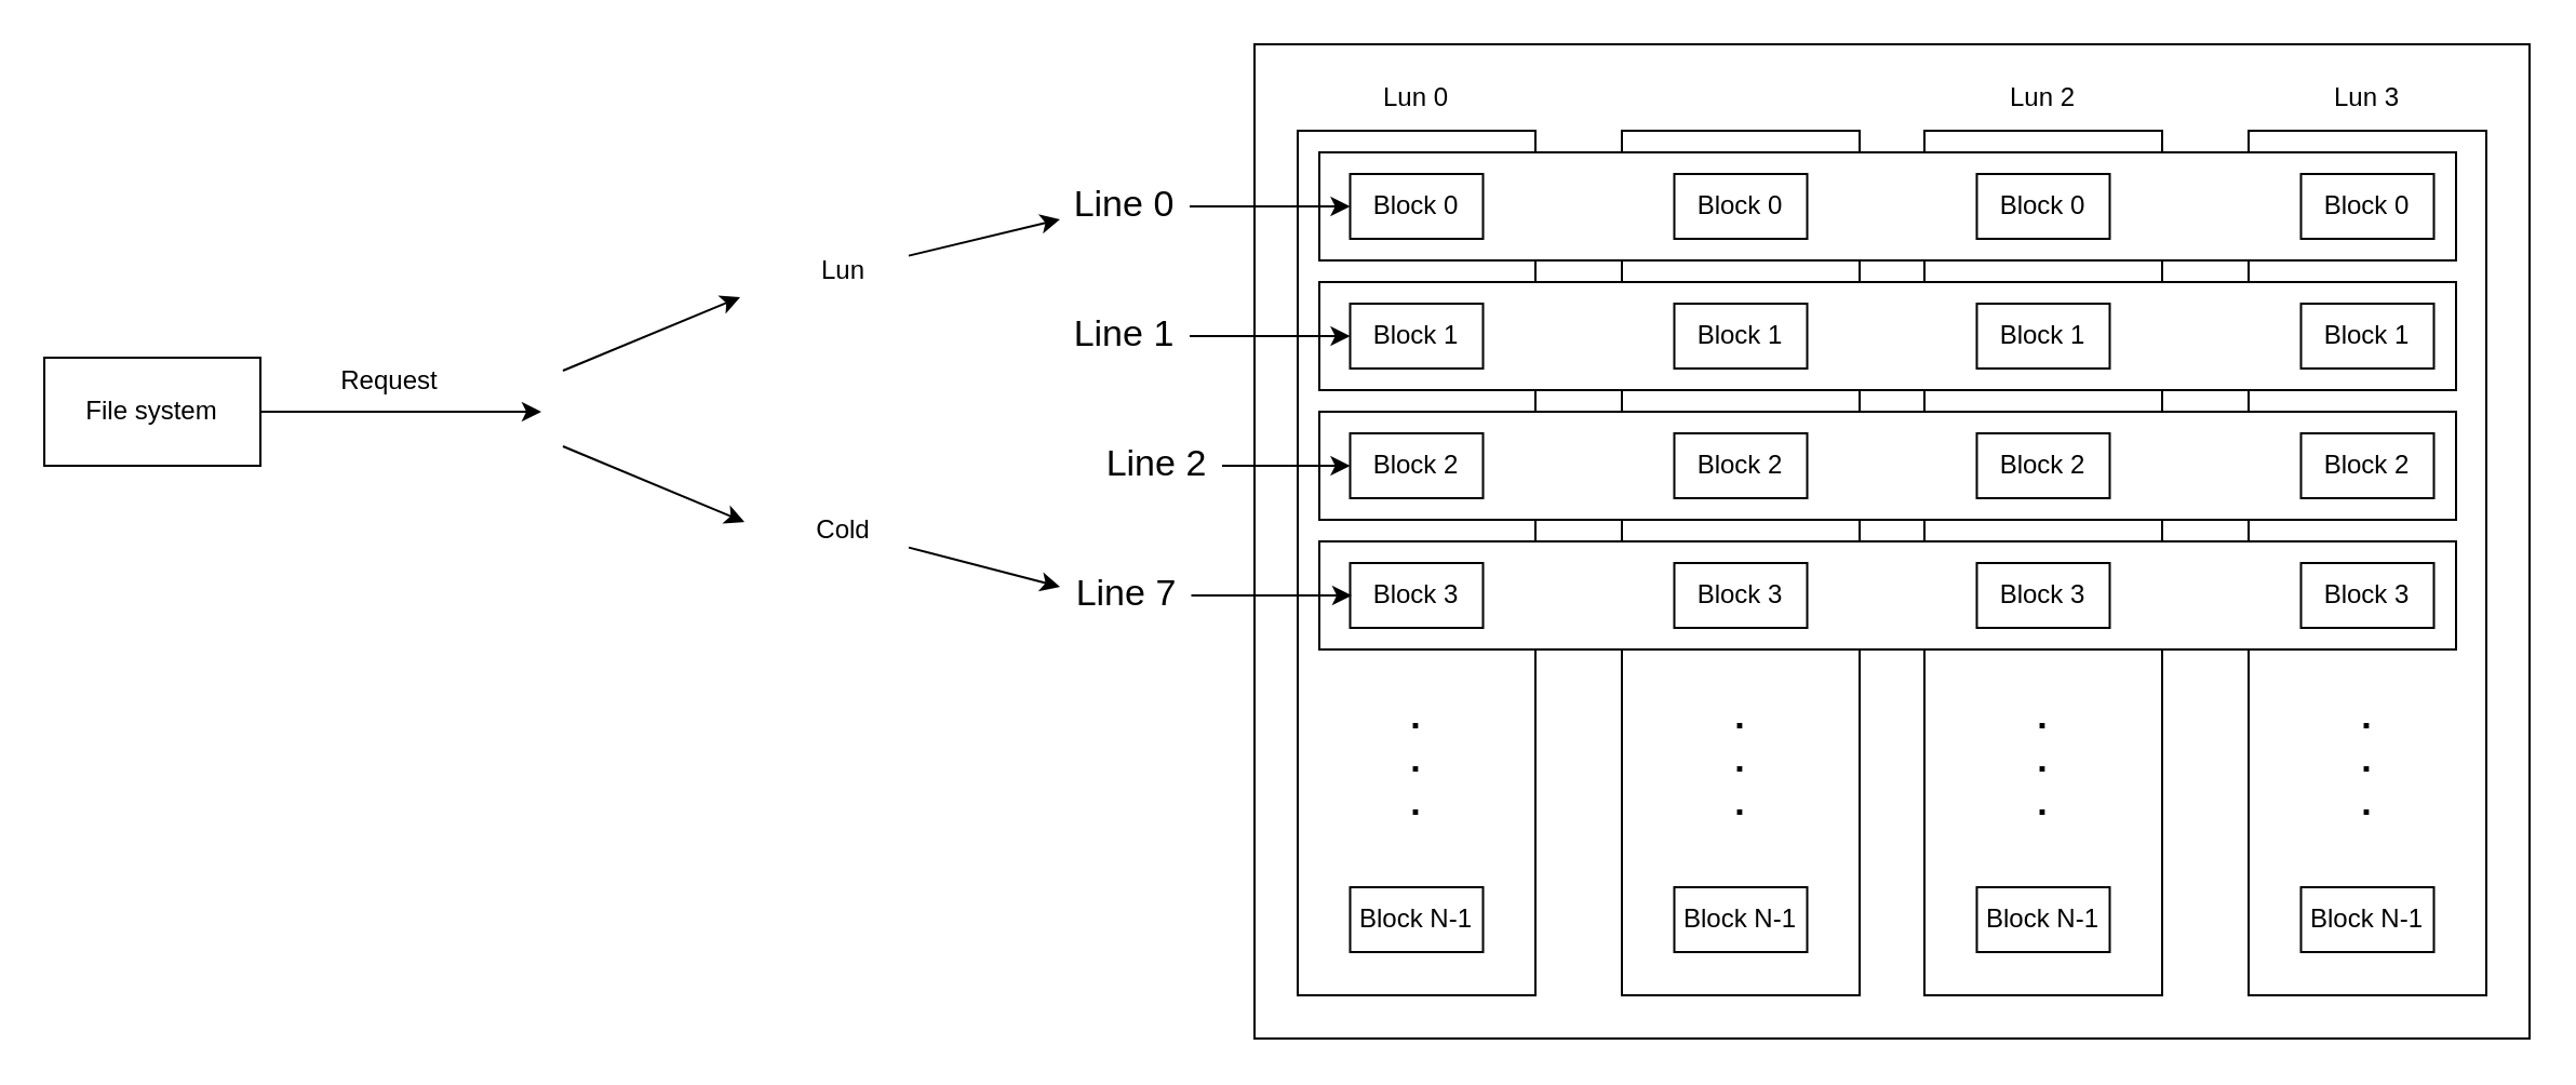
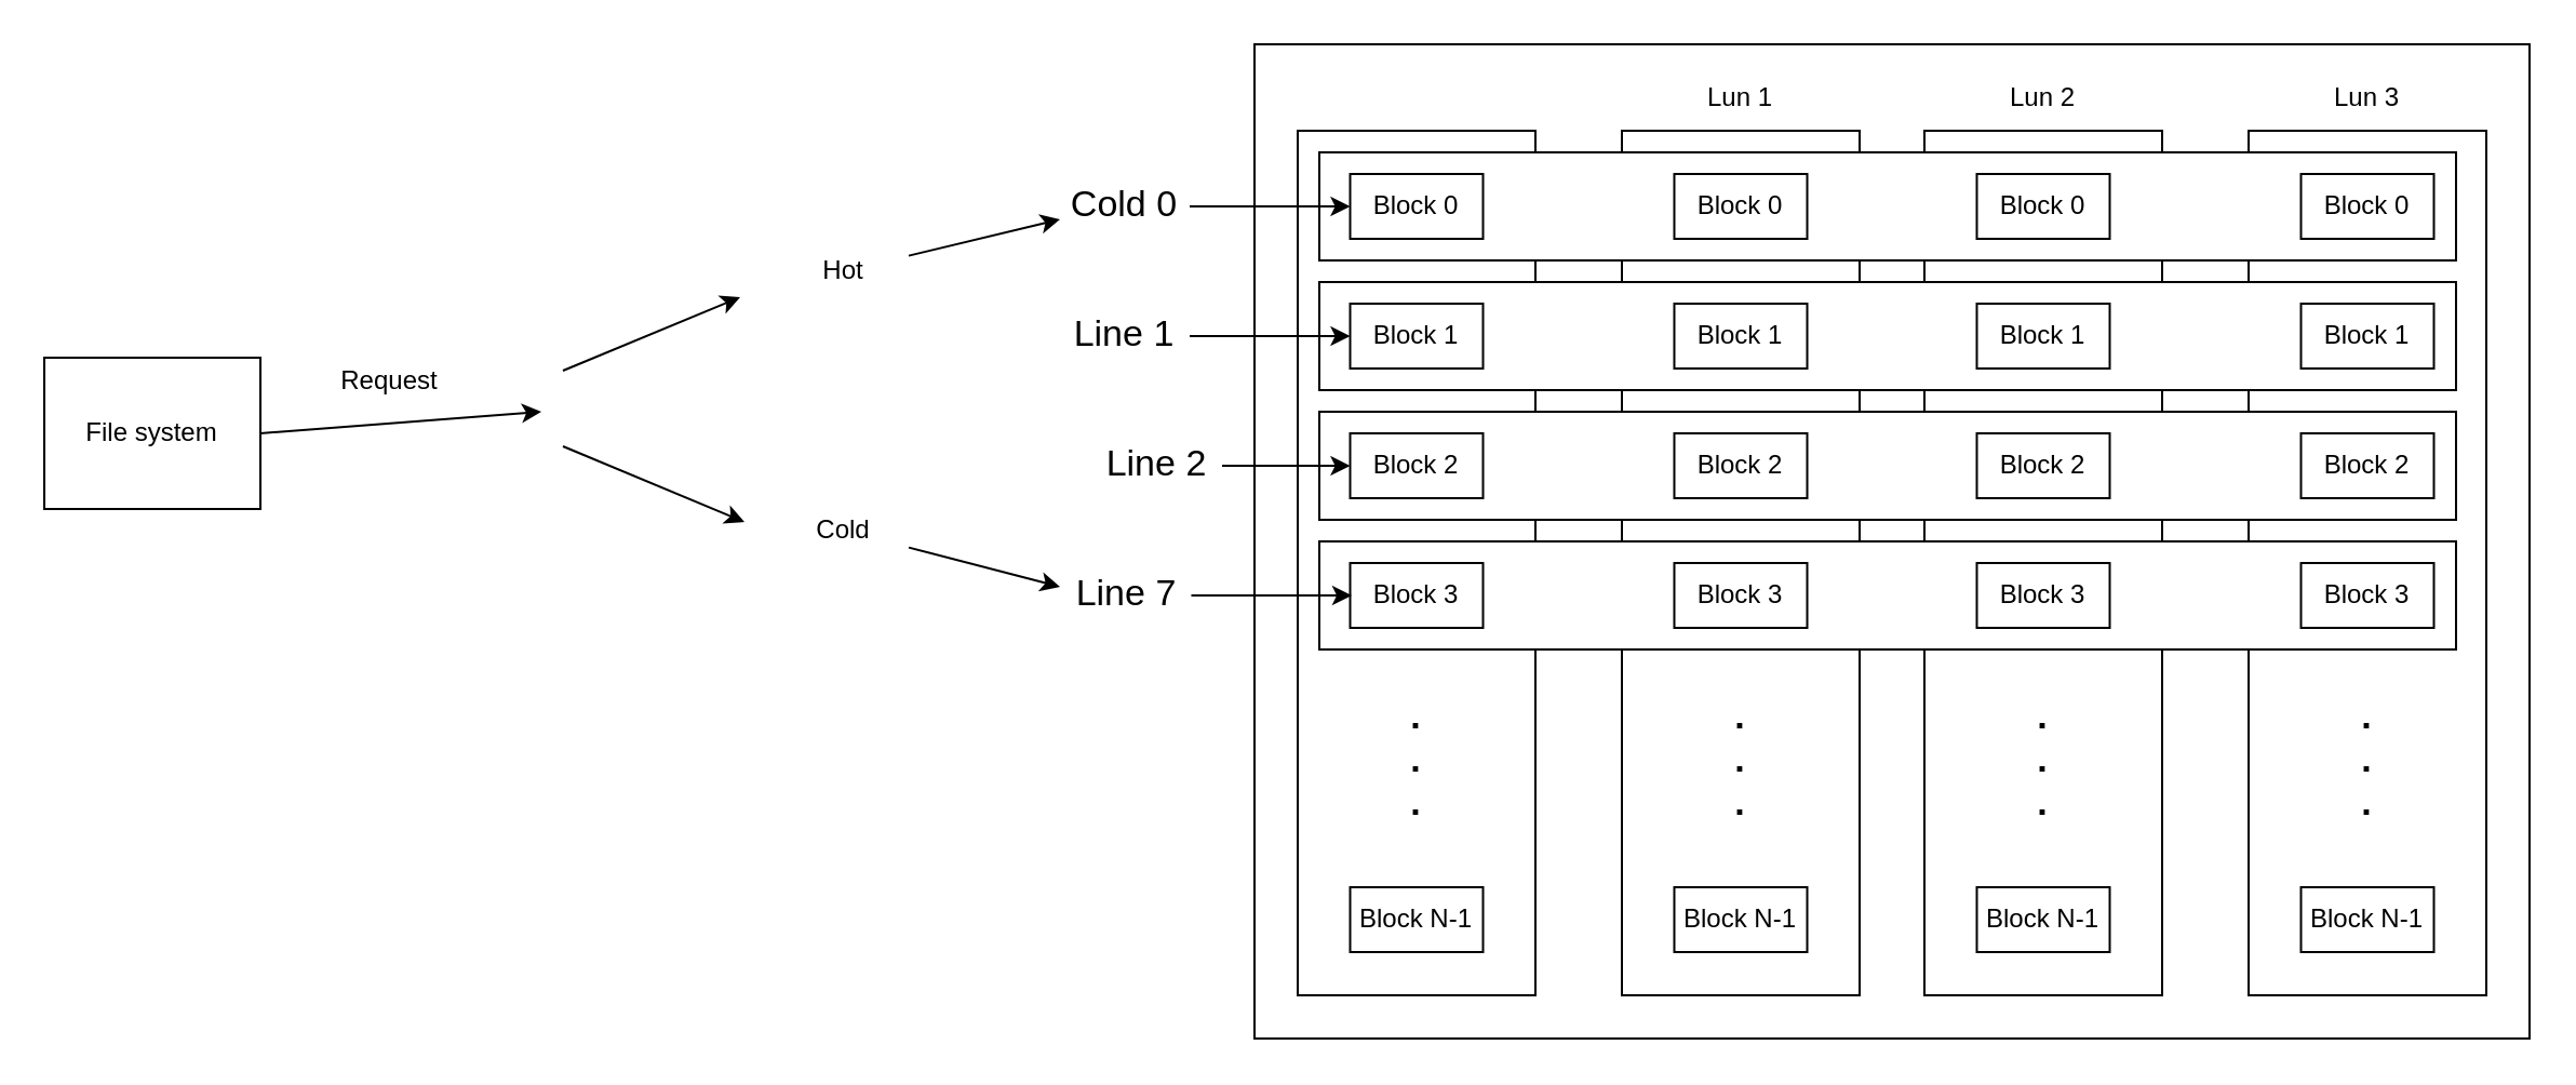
- <mxCell id="4" value="Lun 0" style="text;html=1;strokeColor=none;fillColor=none;align=center;verticalAlign=middle;whiteSpace=wrap;rounded=0;" vertex="1" parent="1"><mxGeometry x="625" y="30" width="60" height="30" as="geometry" /></mxCell>
+ <mxCell id="7" value="Lun 1" style="text;html=1;strokeColor=none;fillColor=none;align=center;verticalAlign=middle;whiteSpace=wrap;rounded=0;" vertex="1" parent="1"><mxGeometry x="775" y="30" width="60" height="30" as="geometry" /></mxCell>
- <mxCell id="20" value="Line 0" style="text;html=1;strokeColor=none;fillColor=none;align=center;verticalAlign=middle;whiteSpace=wrap;rounded=0;fontSize=17;" vertex="1" parent="1"><mxGeometry x="490" y="80" width="60" height="30" as="geometry" /></mxCell>
+ <mxCell id="20" value="Cold 0" style="text;html=1;strokeColor=none;fillColor=none;align=center;verticalAlign=middle;whiteSpace=wrap;rounded=0;fontSize=17;" vertex="1" parent="1"><mxGeometry x="490" y="80" width="60" height="30" as="geometry" /></mxCell>
- <mxCell id="48" value="Lun" style="text;html=1;strokeColor=none;fillColor=none;align=center;verticalAlign=middle;whiteSpace=wrap;rounded=0;" vertex="1" parent="1"><mxGeometry x="360" y="110" width="60" height="30" as="geometry" /></mxCell>
+ <mxCell id="48" value="Hot" style="text;html=1;strokeColor=none;fillColor=none;align=center;verticalAlign=middle;whiteSpace=wrap;rounded=0;" vertex="1" parent="1"><mxGeometry x="360" y="110" width="60" height="30" as="geometry" /></mxCell>
- <mxCell id="43" value="File system" style="rounded=0;whiteSpace=wrap;html=1;" vertex="1" parent="1"><mxGeometry x="20" y="165" width="100" height="50" as="geometry" /></mxCell>
+ <mxCell id="43" value="File system" style="rounded=0;whiteSpace=wrap;html=1;" vertex="1" parent="1"><mxGeometry x="20" y="165" width="100" height="70" as="geometry" /></mxCell>
